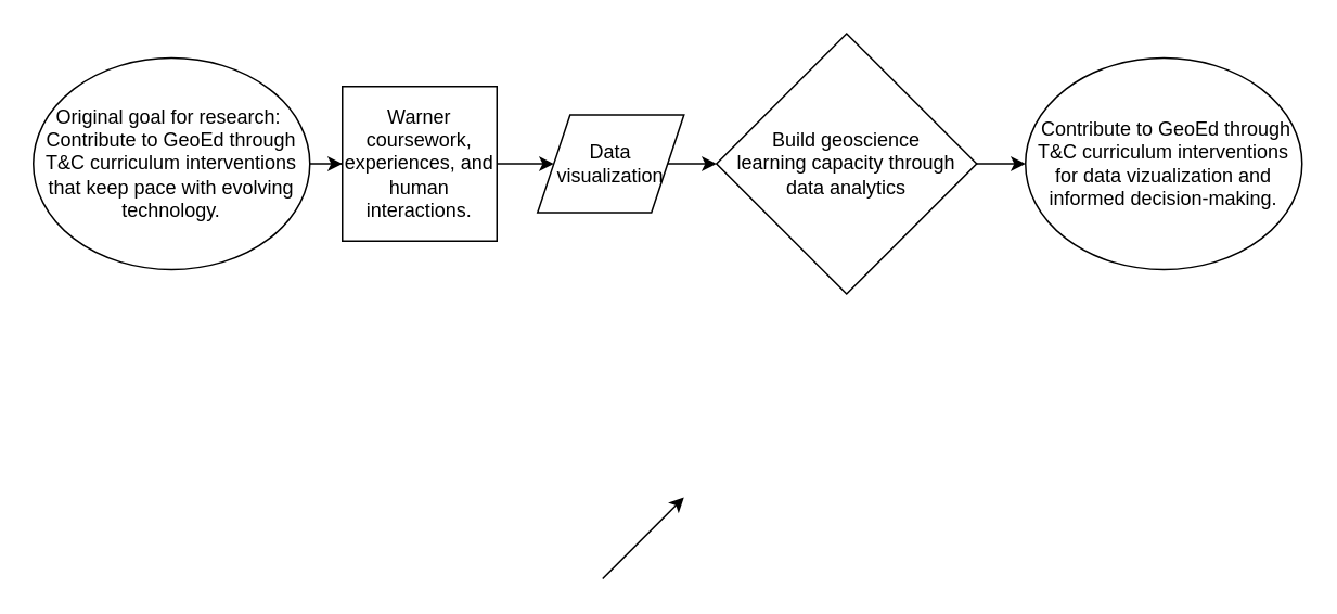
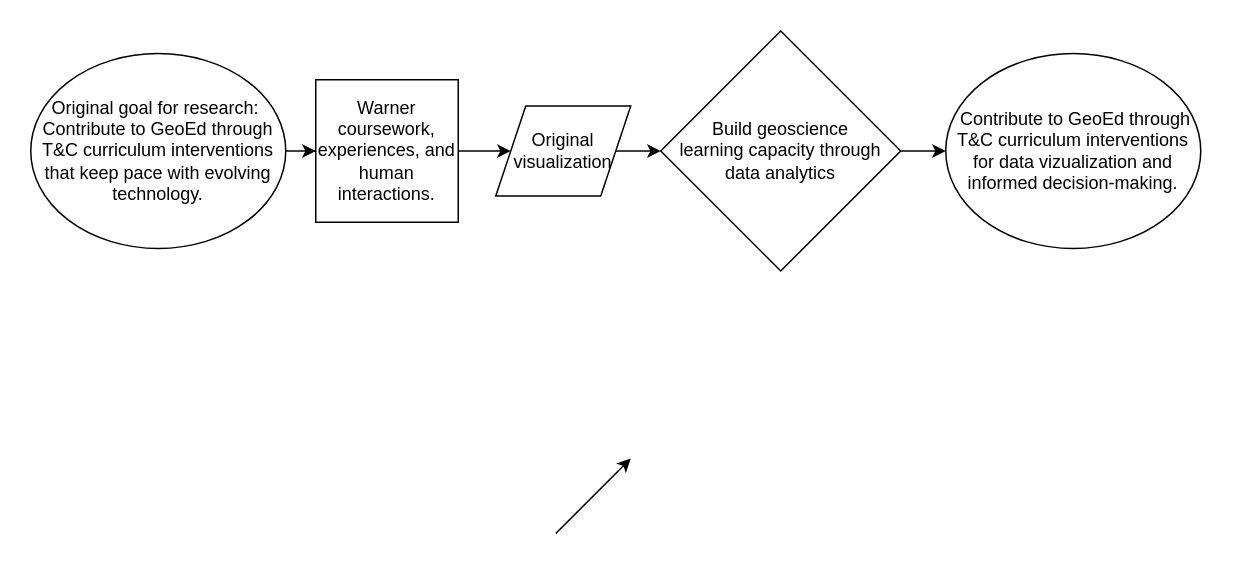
- <mxCell id="5" value="Data visualization" style="shape=parallelogram;perimeter=parallelogramPerimeter;whiteSpace=wrap;html=1;fixedSize=1;" vertex="1" parent="1"><mxGeometry x="330" y="70" width="90" height="60" as="geometry" /></mxCell>
+ <mxCell id="5" value="Original visualization" style="shape=parallelogram;perimeter=parallelogramPerimeter;whiteSpace=wrap;html=1;fixedSize=1;" vertex="1" parent="1"><mxGeometry x="330" y="70" width="90" height="60" as="geometry" /></mxCell>
